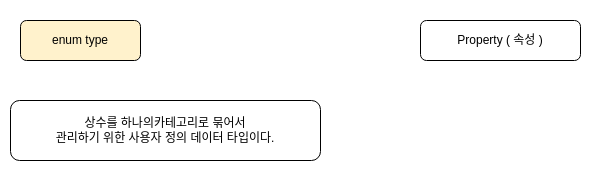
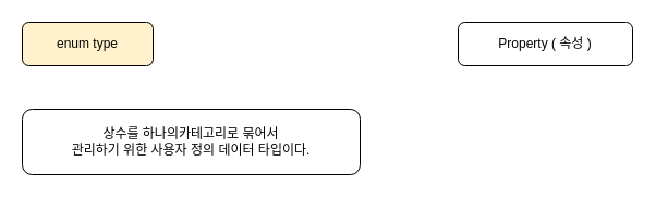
- <mxCell id="4" value="상수를 하나의카테고리로 묶어서&lt;br&gt;관리하기 위한 사용자 정의 데이터 타입이다." style="rounded=1;whiteSpace=wrap;html=1;" vertex="1" parent="1"><mxGeometry x="10" y="100" width="310" height="60" as="geometry" /></mxCell>
+ <mxCell id="4" value="상수를 하나의카테고리로 묶어서&lt;br&gt;관리하기 위한 사용자 정의 데이터 타입이다." style="rounded=1;whiteSpace=wrap;html=1;" vertex="1" parent="1"><mxGeometry x="20" y="100" width="310" height="60" as="geometry" /></mxCell>
